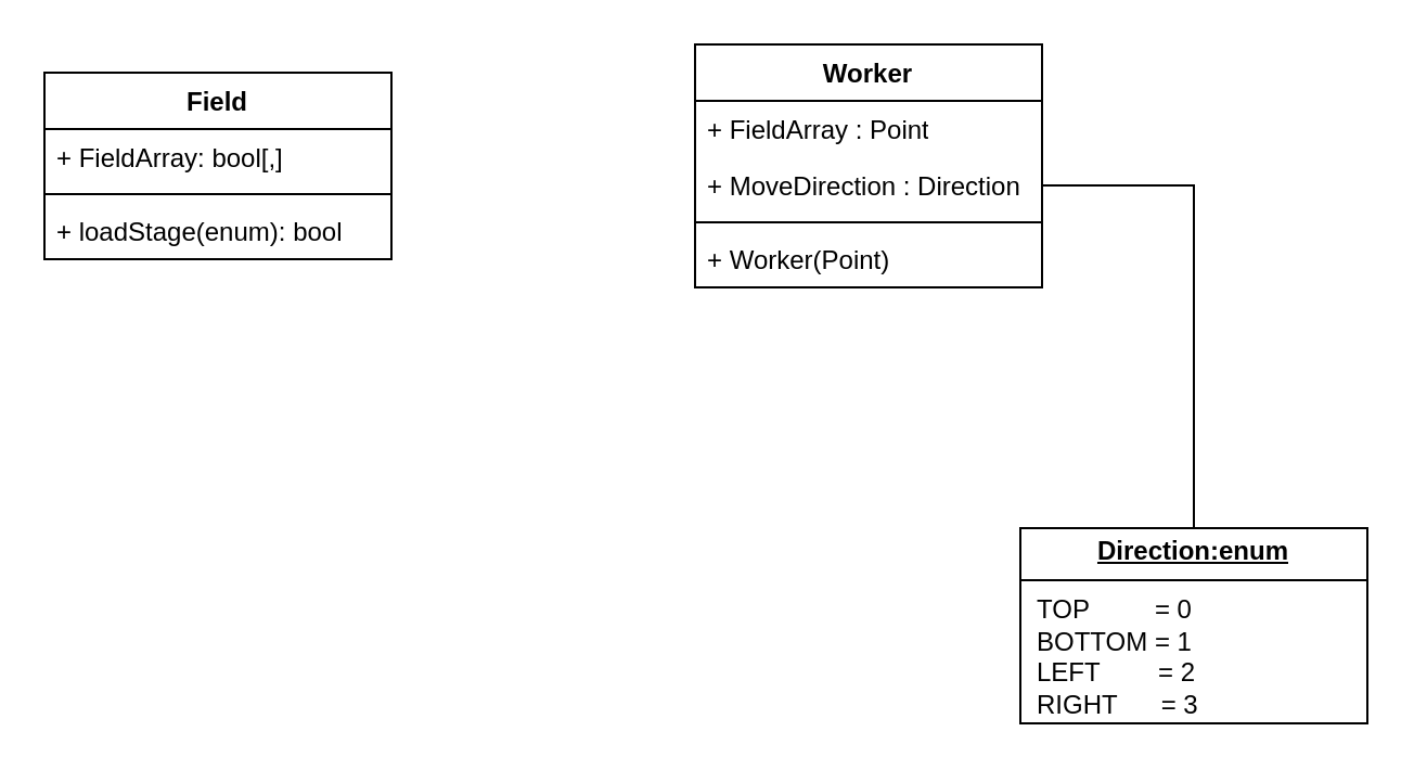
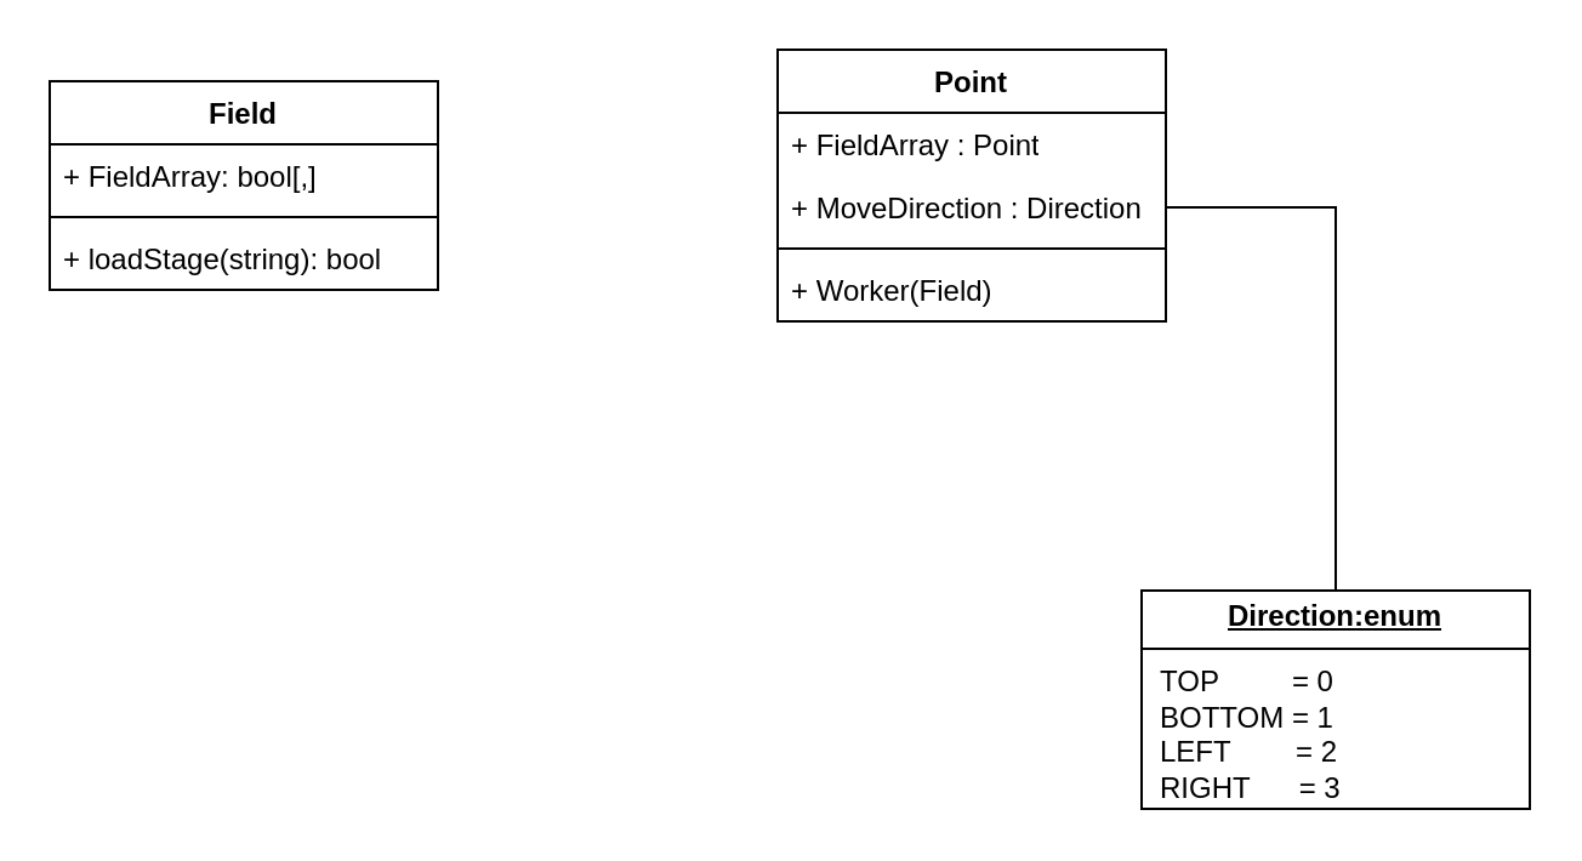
- <mxCell id="6" value="Worker" style="swimlane;fontStyle=1;align=center;verticalAlign=top;childLayout=stackLayout;horizontal=1;startSize=26;horizontalStack=0;resizeParent=1;resizeParentMax=0;resizeLast=0;collapsible=1;marginBottom=0;whiteSpace=wrap;html=1;" vertex="1" parent="1"><mxGeometry x="320" y="20" width="160" height="112" as="geometry" /></mxCell>
+ <mxCell id="6" value="Point" style="swimlane;fontStyle=1;align=center;verticalAlign=top;childLayout=stackLayout;horizontal=1;startSize=26;horizontalStack=0;resizeParent=1;resizeParentMax=0;resizeLast=0;collapsible=1;marginBottom=0;whiteSpace=wrap;html=1;" vertex="1" parent="1"><mxGeometry x="320" y="20" width="160" height="112" as="geometry" /></mxCell>
- <mxCell id="5" value="+ loadStage(enum): bool" style="text;strokeColor=none;fillColor=none;align=left;verticalAlign=top;spacingLeft=4;spacingRight=4;overflow=hidden;rotatable=0;points=[[0,0.5],[1,0.5]];portConstraint=eastwest;whiteSpace=wrap;html=1;" vertex="1" parent="2"><mxGeometry y="60" width="160" height="26" as="geometry" /></mxCell>
+ <mxCell id="5" value="+ loadStage(string): bool" style="text;strokeColor=none;fillColor=none;align=left;verticalAlign=top;spacingLeft=4;spacingRight=4;overflow=hidden;rotatable=0;points=[[0,0.5],[1,0.5]];portConstraint=eastwest;whiteSpace=wrap;html=1;" vertex="1" parent="2"><mxGeometry y="60" width="160" height="26" as="geometry" /></mxCell>
- <mxCell id="10" value="+ Worker(Point)" style="text;strokeColor=none;fillColor=none;align=left;verticalAlign=top;spacingLeft=4;spacingRight=4;overflow=hidden;rotatable=0;points=[[0,0.5],[1,0.5]];portConstraint=eastwest;whiteSpace=wrap;html=1;" vertex="1" parent="6"><mxGeometry y="86" width="160" height="26" as="geometry" /></mxCell>
+ <mxCell id="10" value="+ Worker(Field)" style="text;strokeColor=none;fillColor=none;align=left;verticalAlign=top;spacingLeft=4;spacingRight=4;overflow=hidden;rotatable=0;points=[[0,0.5],[1,0.5]];portConstraint=eastwest;whiteSpace=wrap;html=1;" vertex="1" parent="6"><mxGeometry y="86" width="160" height="26" as="geometry" /></mxCell>
